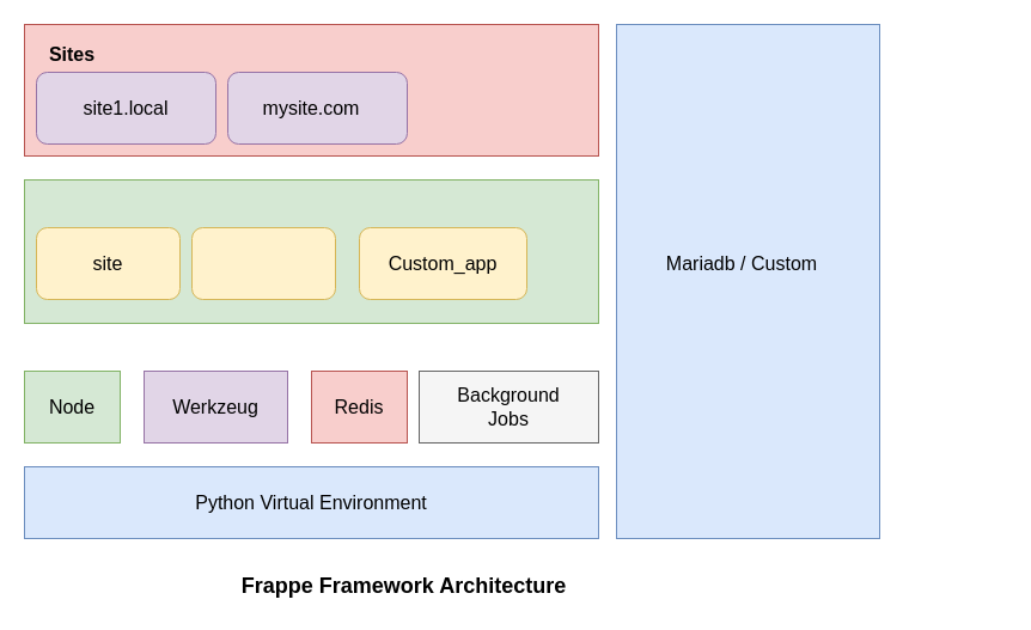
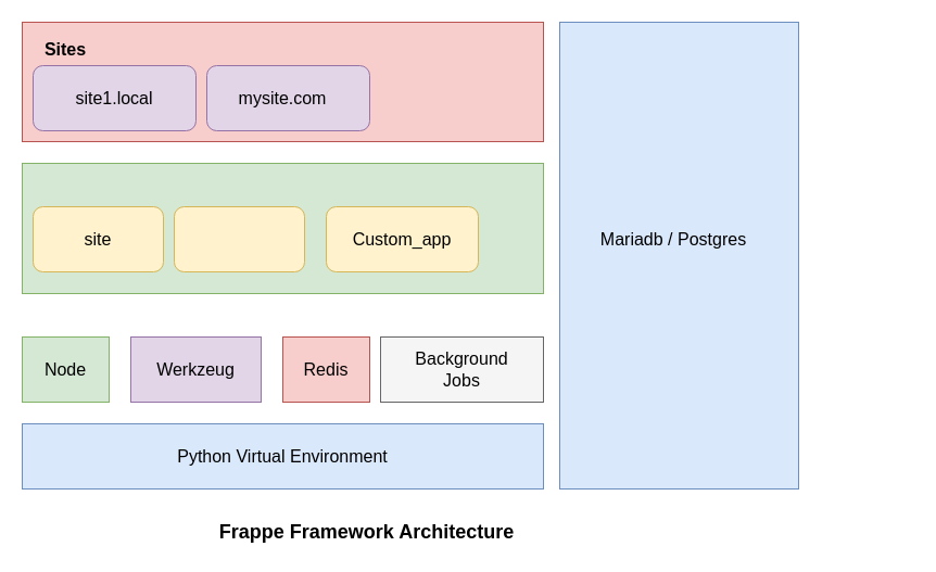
- <mxCell id="25" value="Mariadb / Custom" style="text;html=1;strokeColor=none;fillColor=none;align=center;verticalAlign=middle;whiteSpace=wrap;rounded=0;fontSize=16;" vertex="1" parent="1"><mxGeometry x="540" y="205" width="160" height="30" as="geometry" /></mxCell>
+ <mxCell id="25" value="Mariadb / Postgres" style="text;html=1;strokeColor=none;fillColor=none;align=center;verticalAlign=middle;whiteSpace=wrap;rounded=0;fontSize=16;" vertex="1" parent="1"><mxGeometry x="540" y="205" width="160" height="30" as="geometry" /></mxCell>
